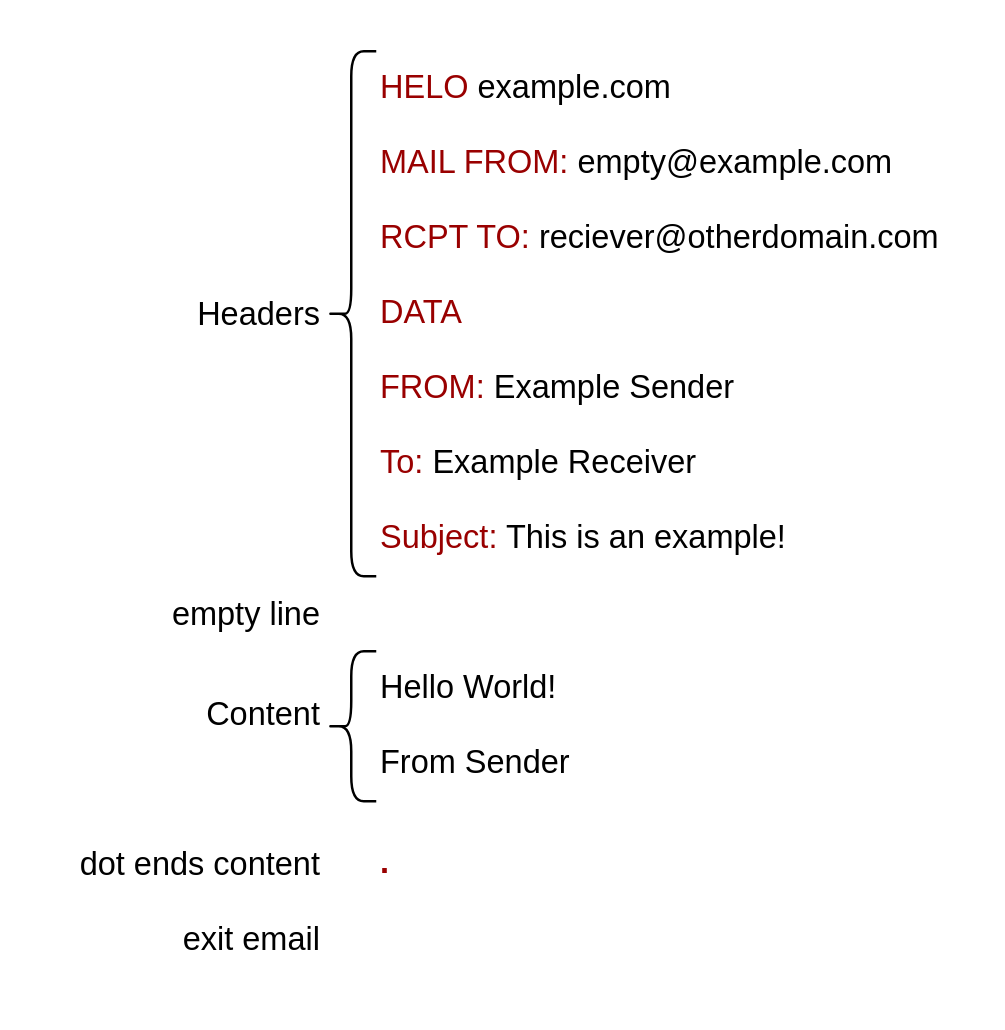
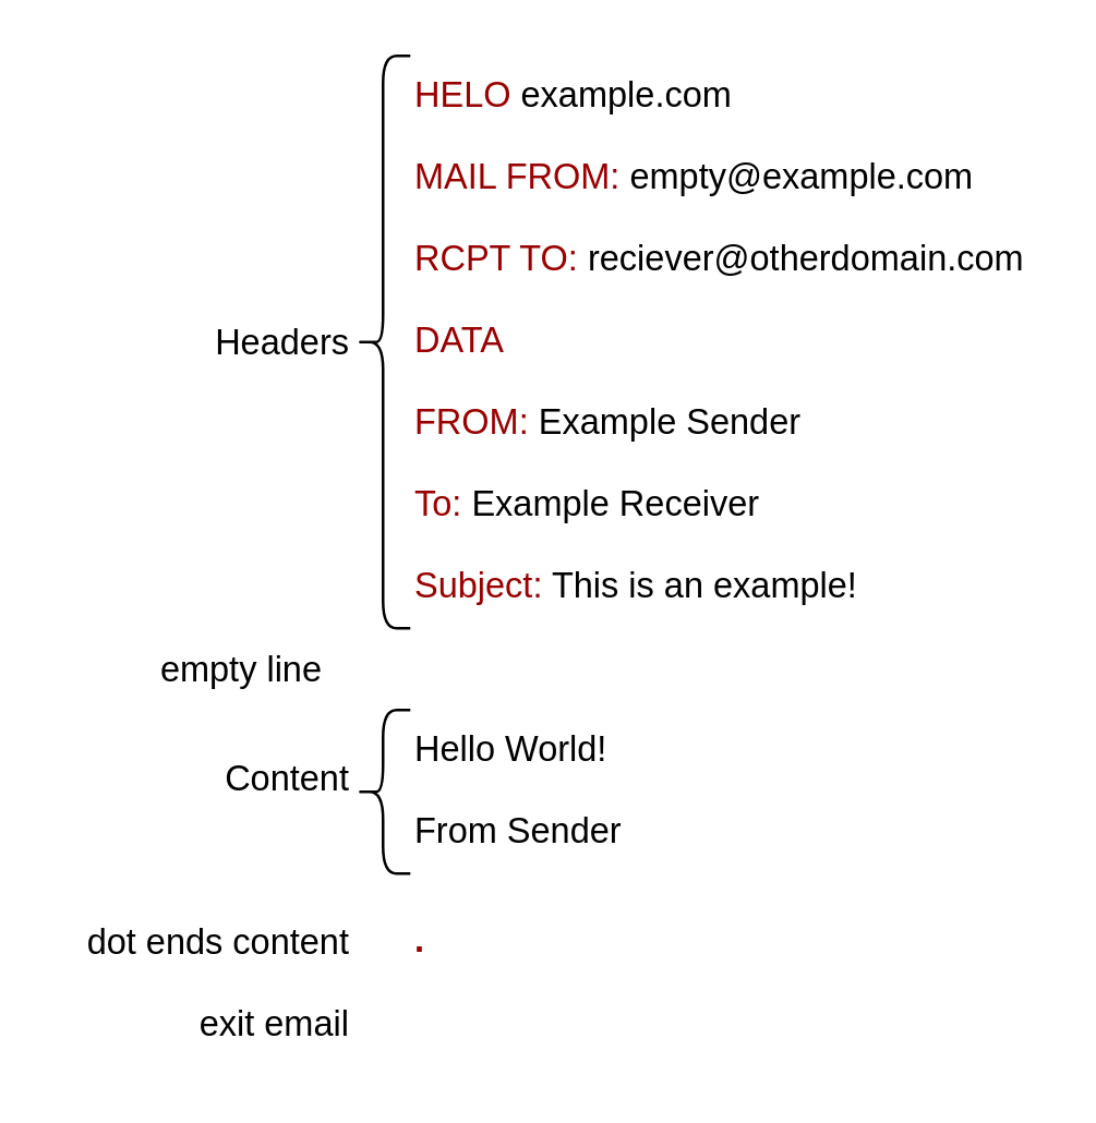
- <mxCell id="16" value="empty line" style="text;html=1;strokeColor=none;fillColor=none;align=right;verticalAlign=middle;whiteSpace=wrap;rounded=0;fontSize=13;" vertex="1" parent="1"><mxGeometry x="40" y="230" width="90" height="30" as="geometry" /></mxCell>
+ <mxCell id="16" value="empty line" style="text;html=1;strokeColor=none;fillColor=none;align=right;verticalAlign=middle;whiteSpace=wrap;rounded=0;fontSize=13;" vertex="1" parent="1"><mxGeometry x="30" y="230" width="90" height="30" as="geometry" /></mxCell>
